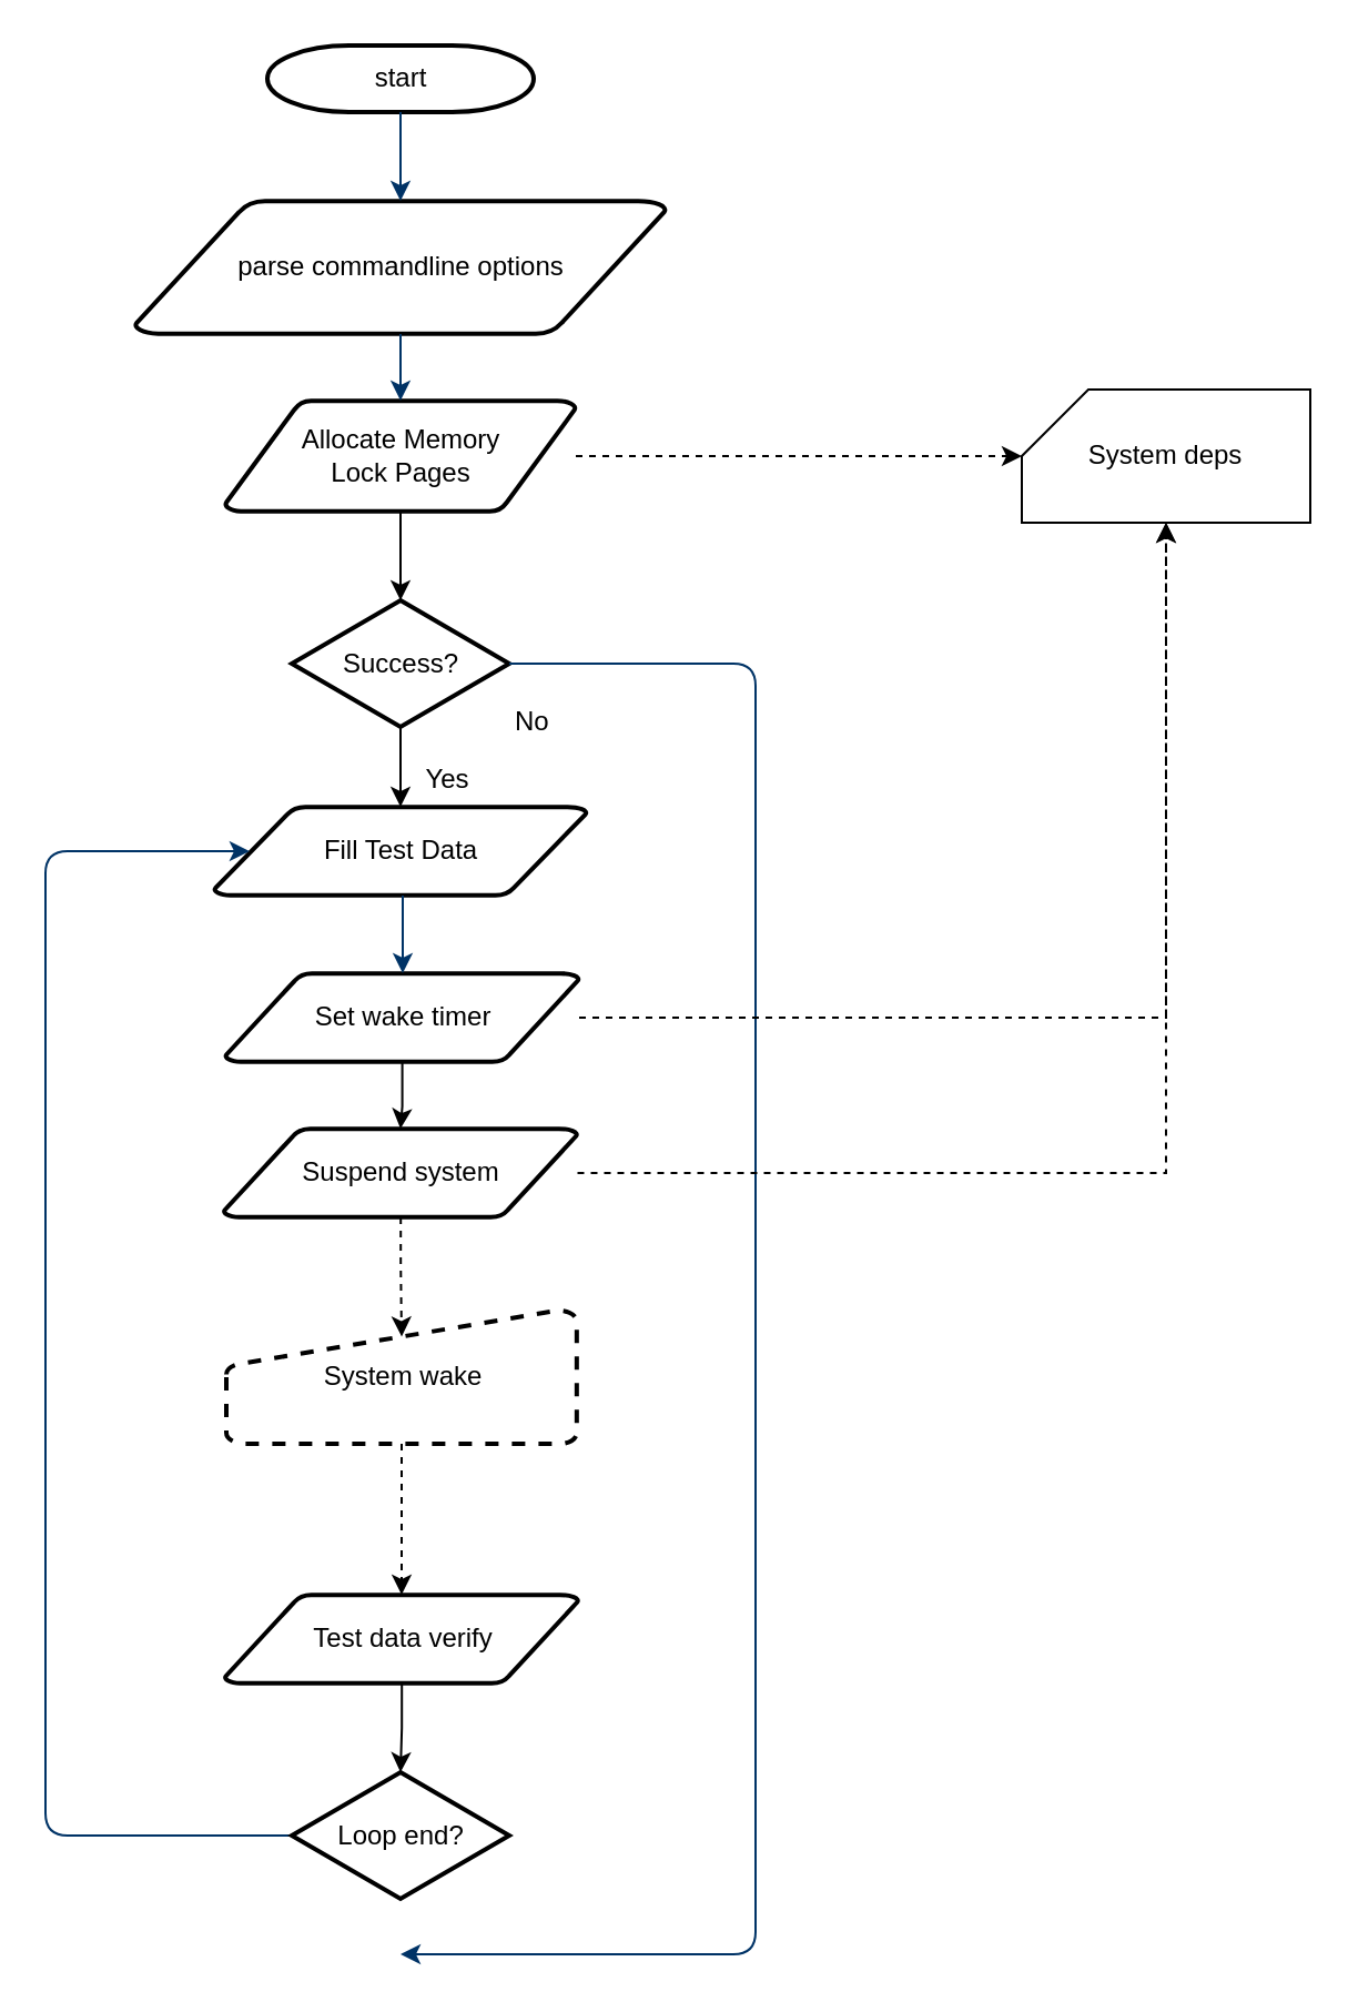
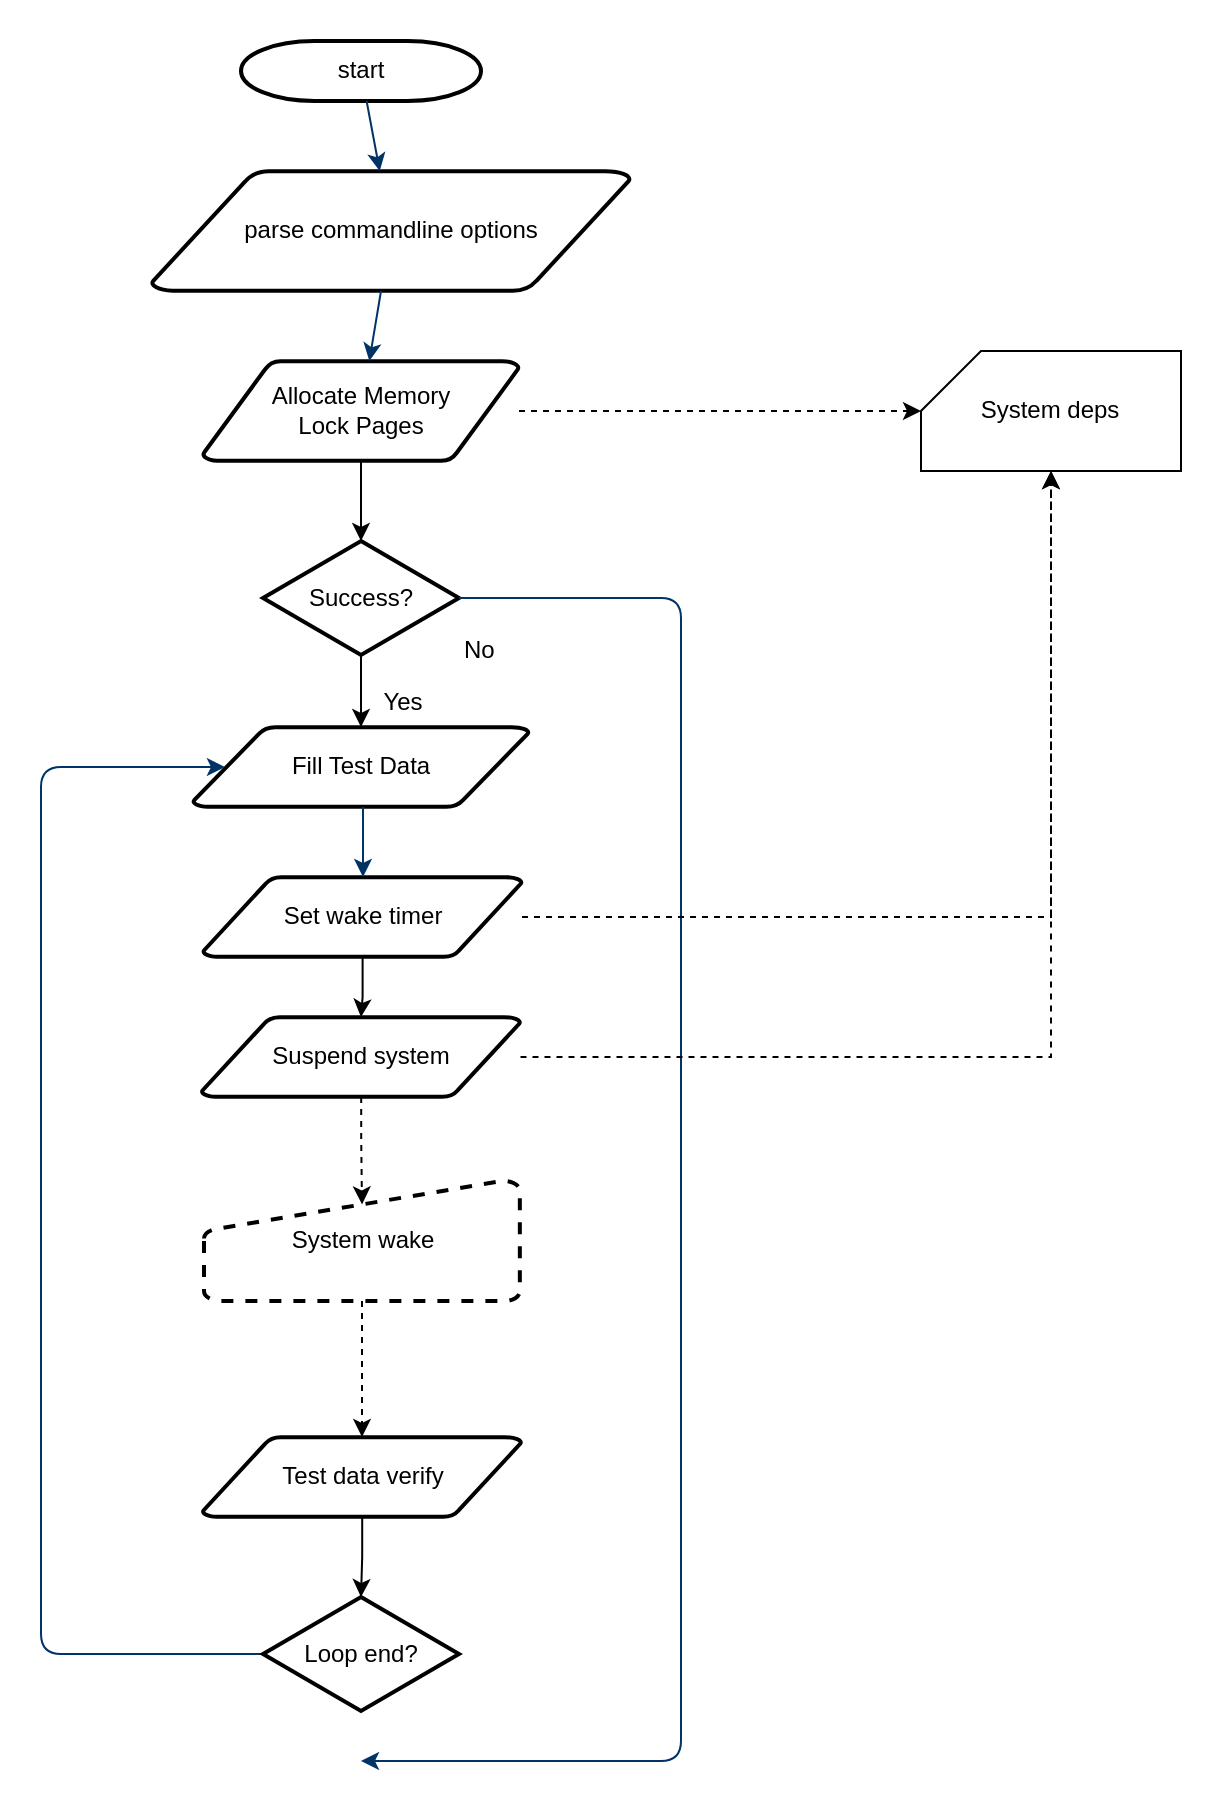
- <mxCell id="3" value="parse commandline options" style="shape=mxgraph.flowchart.data;strokeWidth=2;gradientColor=none;gradientDirection=north;fontStyle=0;html=1;" parent="1" vertex="1"><mxGeometry x="60.25" y="90" width="239.5" height="60" as="geometry" /></mxCell>
+ <mxCell id="3" value="parse commandline options" style="shape=mxgraph.flowchart.data;strokeWidth=2;gradientColor=none;gradientDirection=north;fontStyle=0;html=1;" parent="1" vertex="1"><mxGeometry x="75.25" y="85" width="239.5" height="60" as="geometry" /></mxCell>
